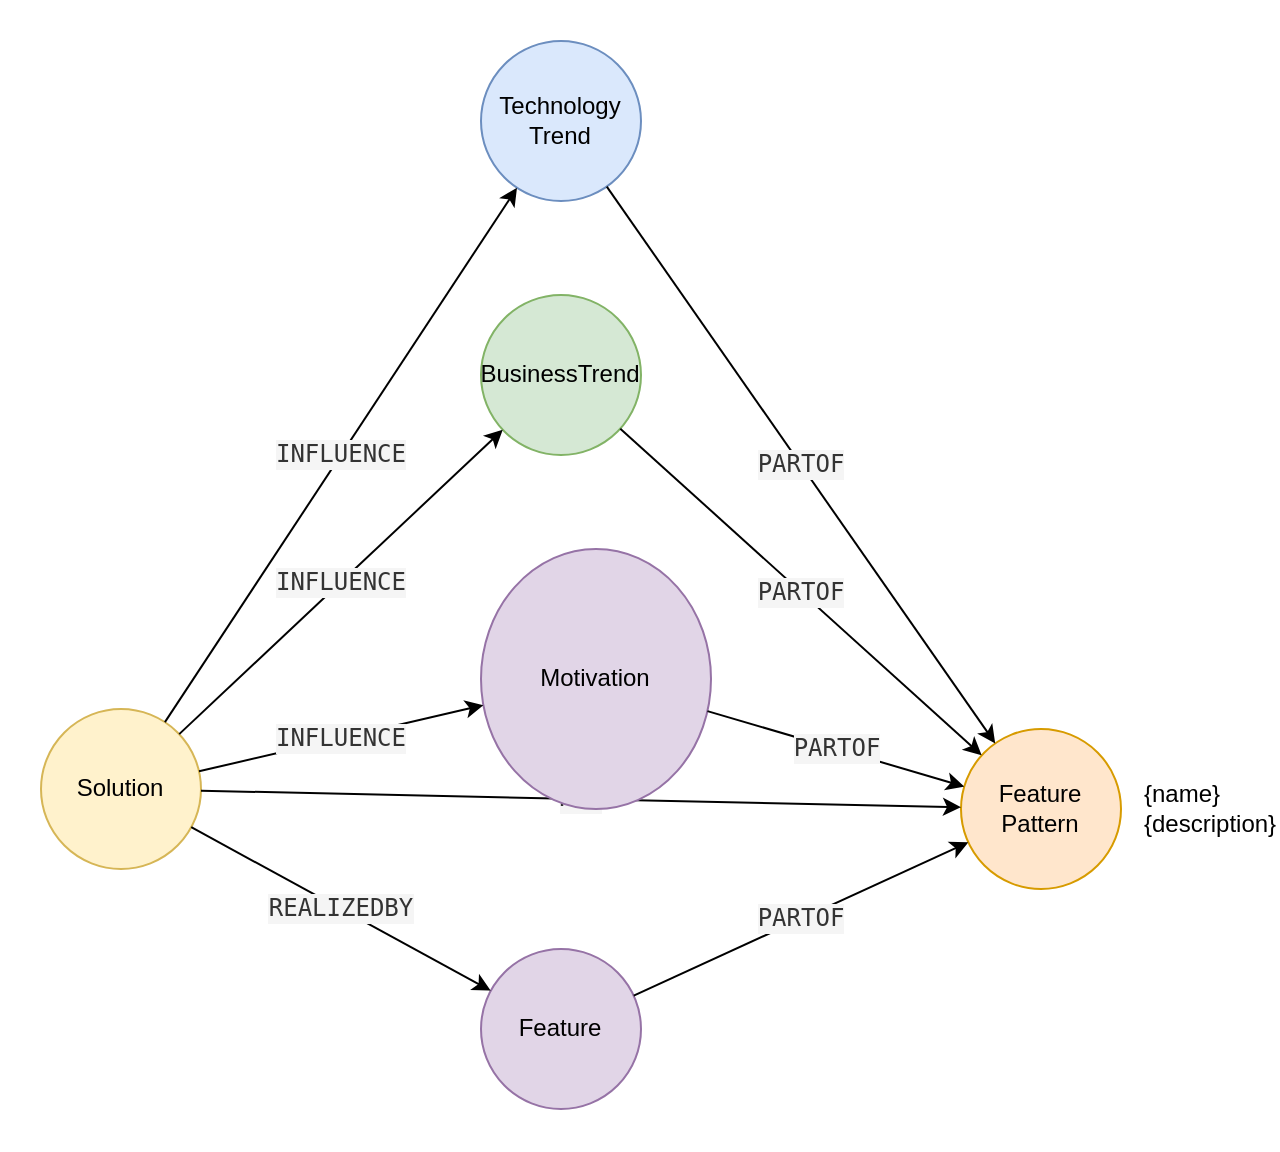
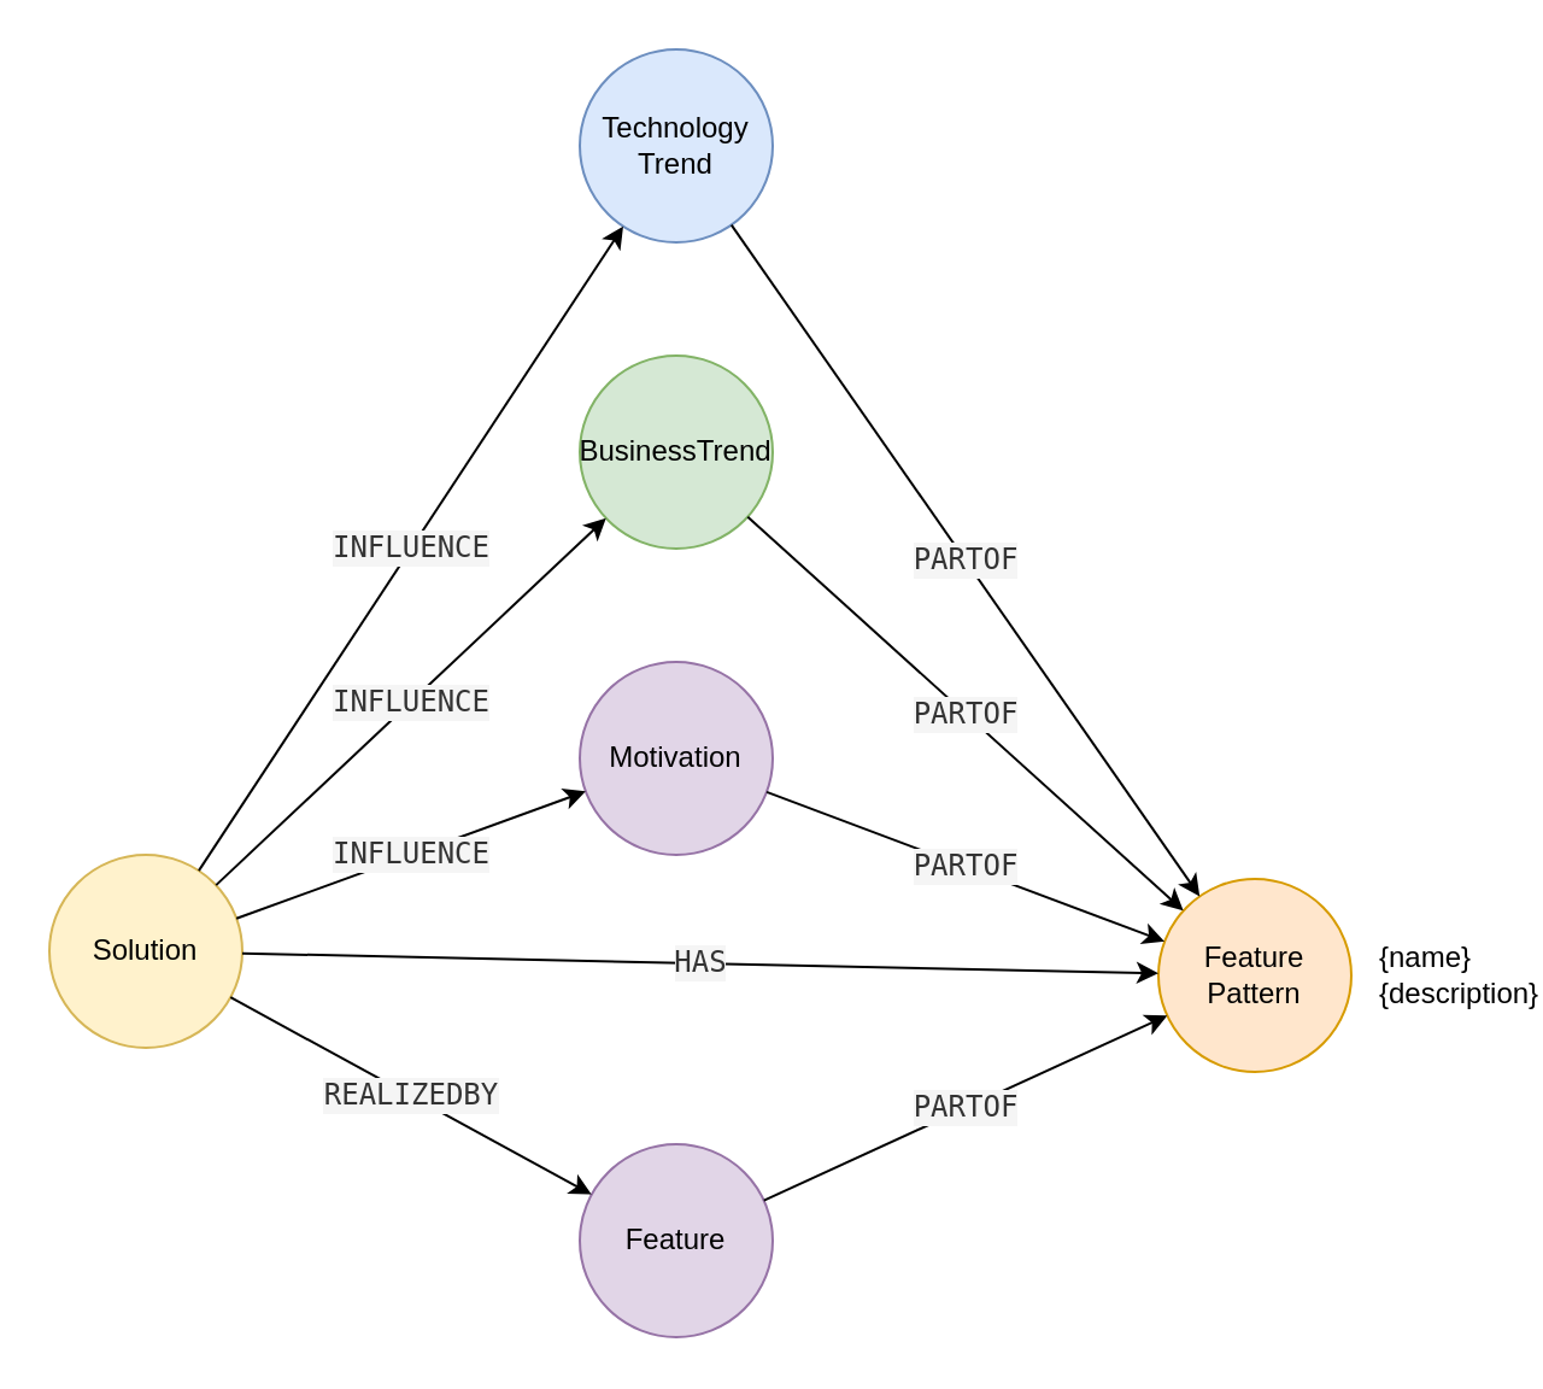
- <mxCell id="8" value="Motivation" style="ellipse;whiteSpace=wrap;html=1;aspect=fixed;fillColor=#e1d5e7;strokeColor=#9673a6;" vertex="1" parent="1"><mxGeometry x="240" y="274" width="115" height="130" as="geometry" /></mxCell>
+ <mxCell id="8" value="Motivation" style="ellipse;whiteSpace=wrap;html=1;aspect=fixed;fillColor=#e1d5e7;strokeColor=#9673a6;" vertex="1" parent="1"><mxGeometry x="240" y="274" width="80" height="80" as="geometry" /></mxCell>
